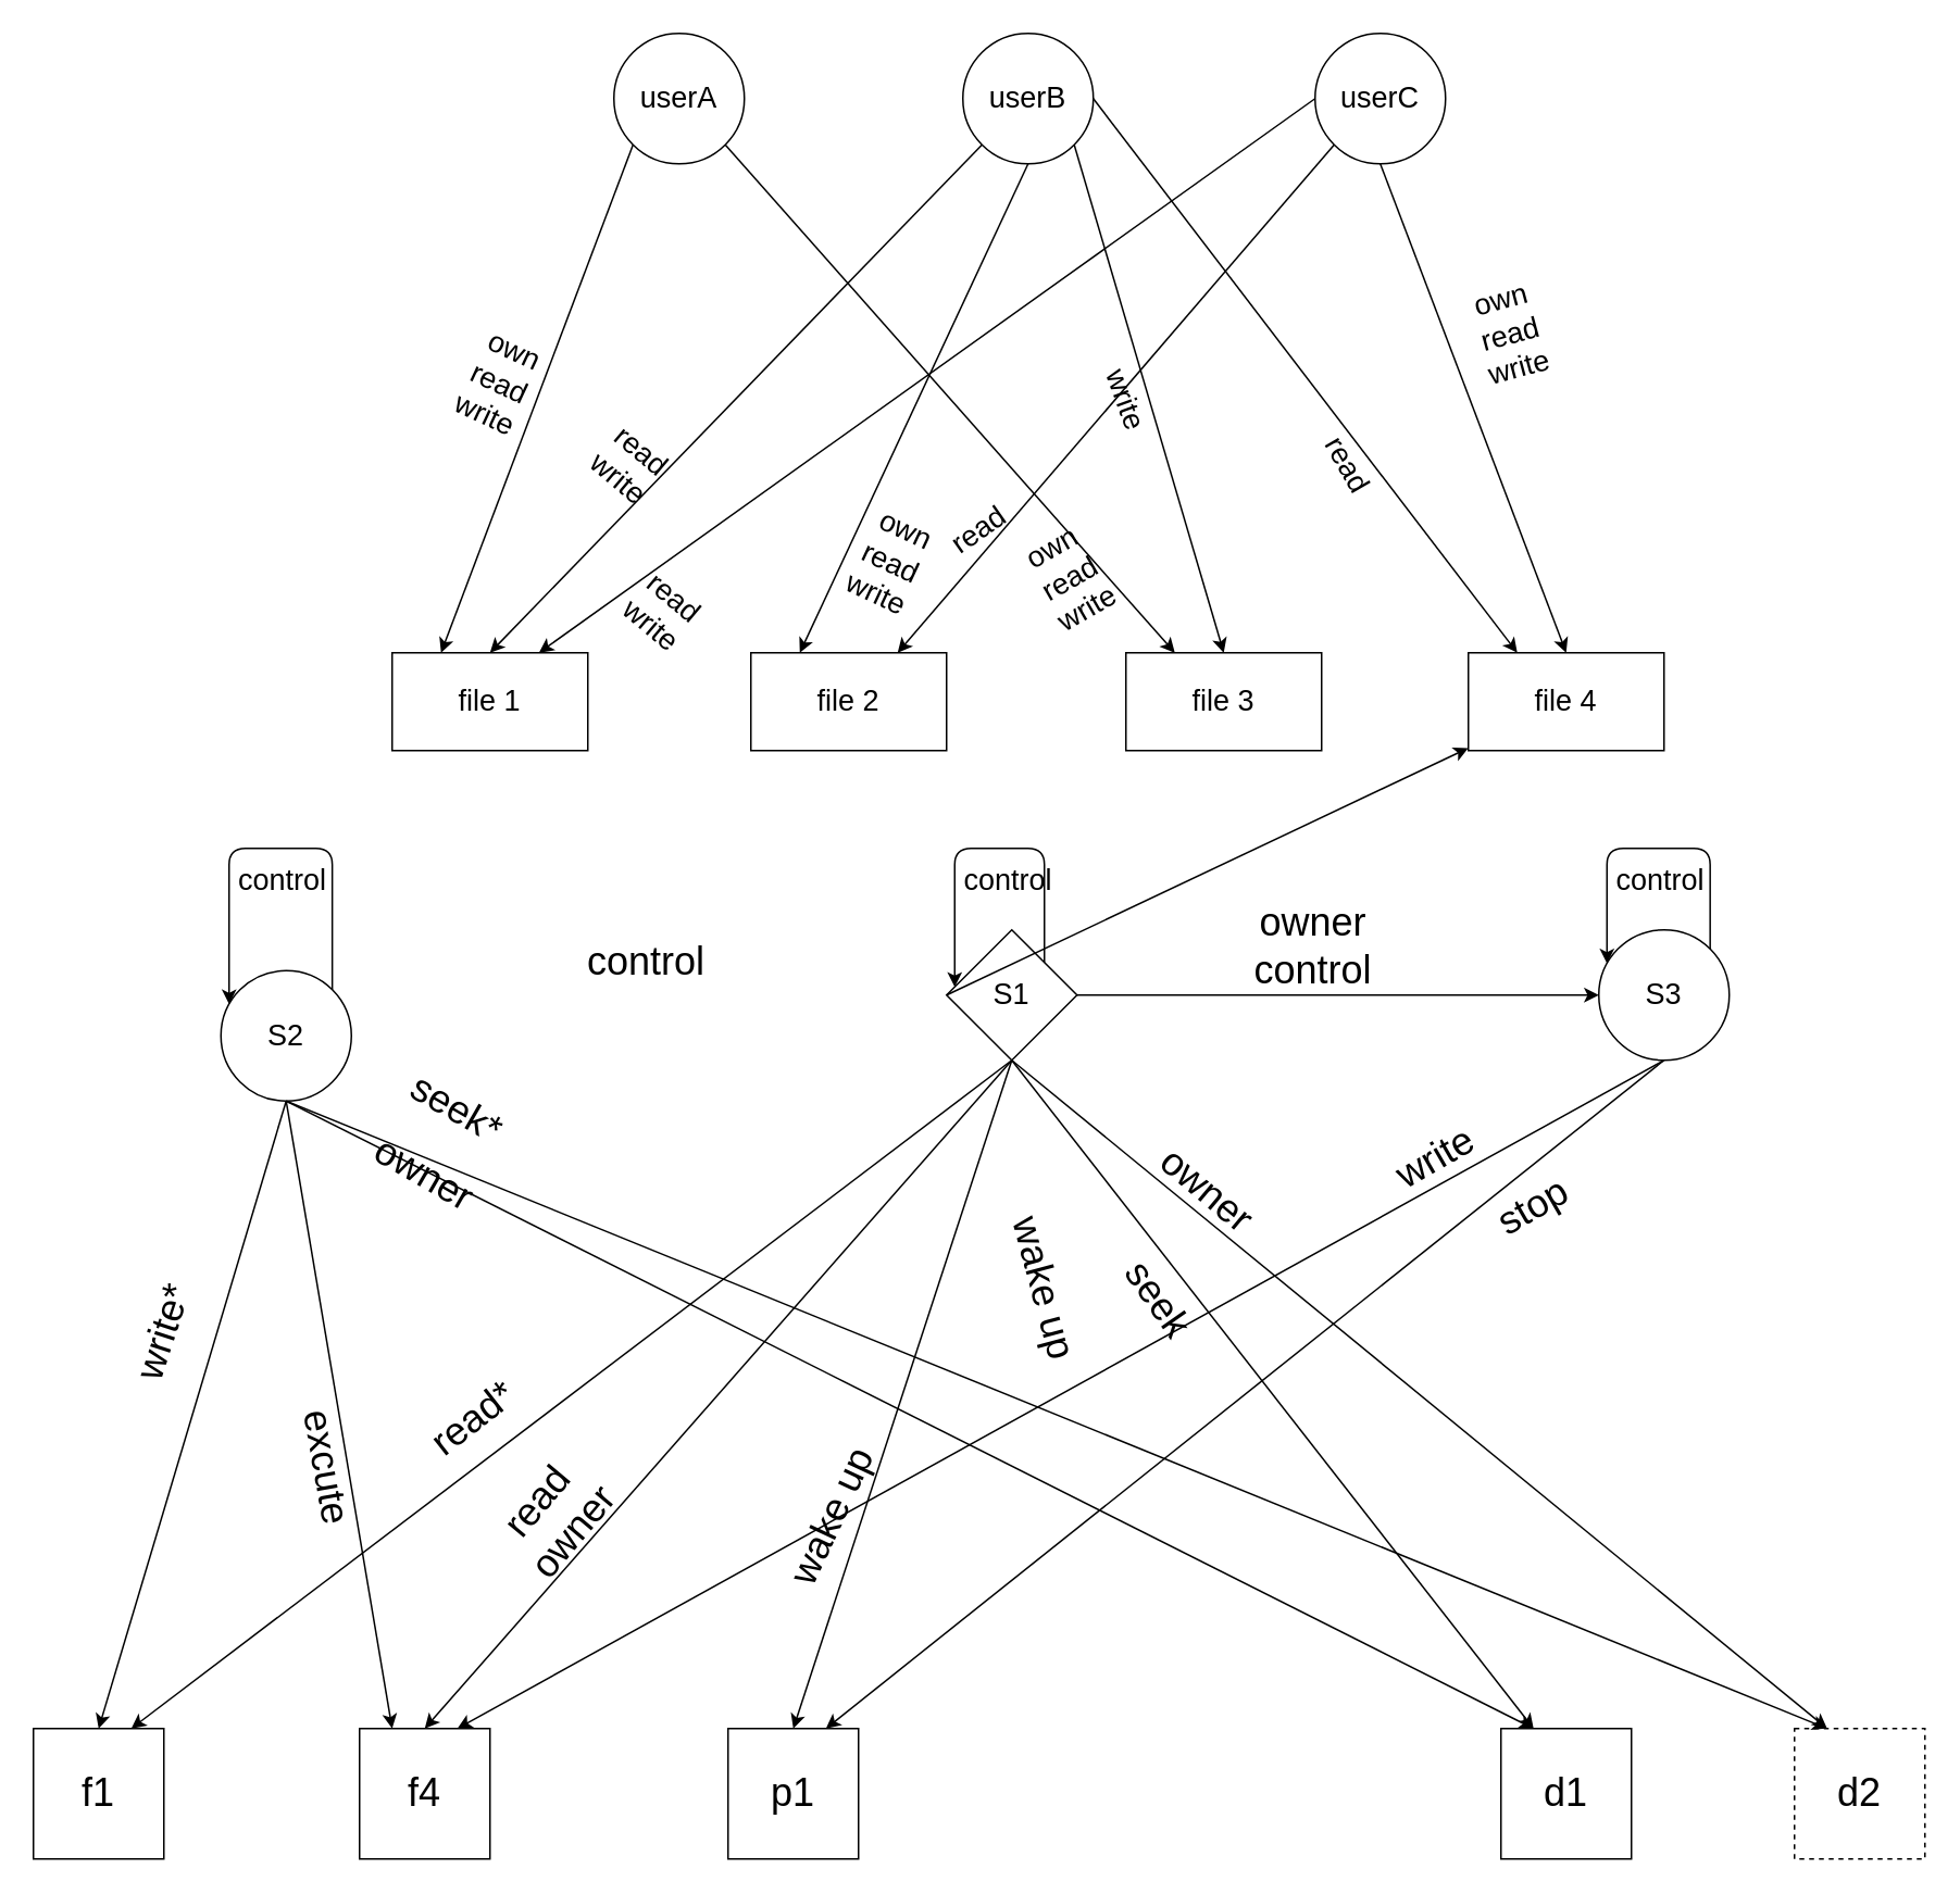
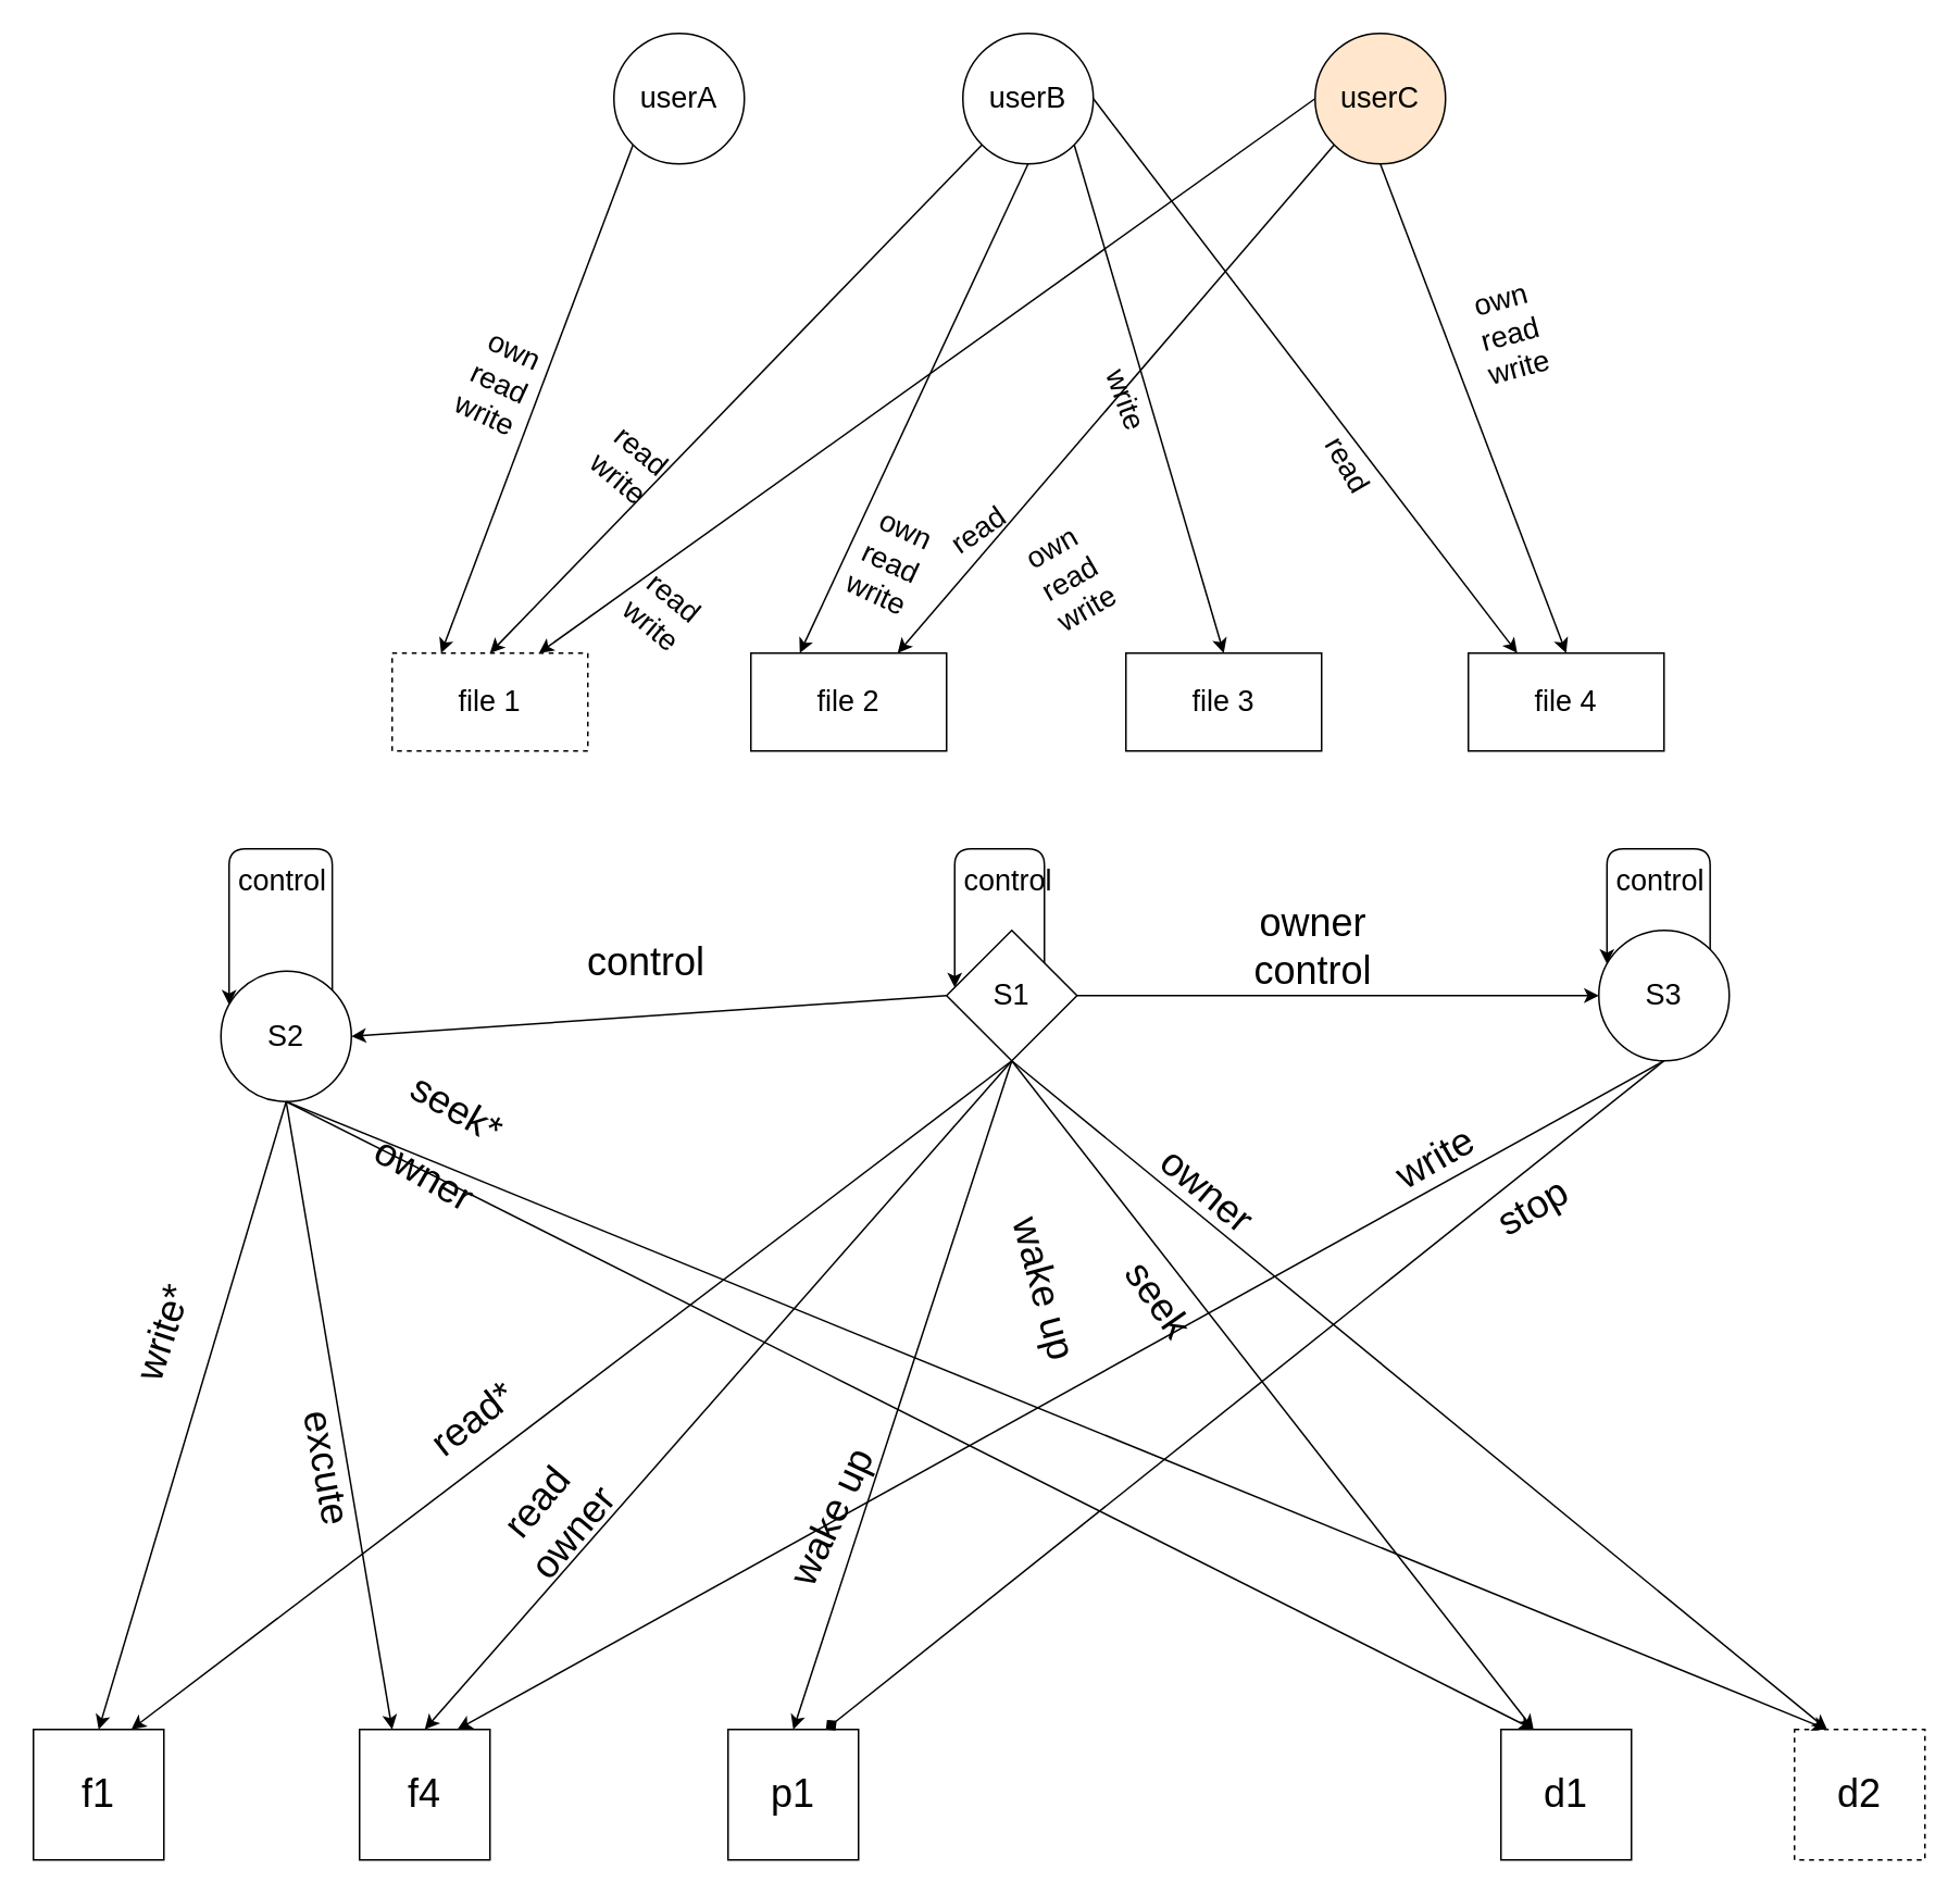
- <mxCell id="4" value="&lt;font style=&quot;font-size: 18px&quot;&gt;userC&lt;/font&gt;" style="ellipse;whiteSpace=wrap;html=1;aspect=fixed;" vertex="1" parent="1"><mxGeometry x="806" y="20" width="80" height="80" as="geometry" /></mxCell>
+ <mxCell id="4" value="&lt;font style=&quot;font-size: 18px&quot;&gt;userC&lt;/font&gt;" style="ellipse;whiteSpace=wrap;html=1;aspect=fixed;fillColor=#ffe6cc;" vertex="1" parent="1"><mxGeometry x="806" y="20" width="80" height="80" as="geometry" /></mxCell>
- <mxCell id="15" value="" style="endArrow=classic;html=1;exitX=1;exitY=1;exitDx=0;exitDy=0;entryX=0.25;entryY=0;entryDx=0;entryDy=0;" edge="1" parent="1" source="2" target="7"><mxGeometry width="50" height="50" relative="1" as="geometry"><mxPoint x="466" y="150" as="sourcePoint" /><mxPoint x="516" y="100" as="targetPoint" /></mxGeometry></mxCell>
- <mxCell id="5" value="&lt;font style=&quot;font-size: 18px&quot;&gt;file 1&lt;/font&gt;" style="rounded=0;whiteSpace=wrap;html=1;" vertex="1" parent="1"><mxGeometry x="240" y="400" width="120" height="60" as="geometry" /></mxCell>
+ <mxCell id="5" value="&lt;font style=&quot;font-size: 18px&quot;&gt;file 1&lt;/font&gt;" style="rounded=0;whiteSpace=wrap;html=1;dashed=1;" vertex="1" parent="1"><mxGeometry x="240" y="400" width="120" height="60" as="geometry" /></mxCell>
- <mxCell id="49" value="" style="endArrow=classic;html=1;exitX=0;exitY=0.5;exitDx=0;exitDy=0;" edge="1" parent="1" source="35" target="8"><mxGeometry width="50" height="50" relative="1" as="geometry"><mxPoint x="380" y="630" as="sourcePoint" /><mxPoint x="430" y="580" as="targetPoint" /></mxGeometry></mxCell>
+ <mxCell id="49" value="" style="endArrow=classic;html=1;exitX=0;exitY=0.5;exitDx=0;exitDy=0;entryX=1;entryY=0.5;entryDx=0;entryDy=0;" edge="1" parent="1" source="35" target="27"><mxGeometry width="50" height="50" relative="1" as="geometry"><mxPoint x="380" y="630" as="sourcePoint" /><mxPoint x="430" y="580" as="targetPoint" /></mxGeometry></mxCell>
- <mxCell id="66" value="" style="endArrow=classic;html=1;exitX=0.5;exitY=1;exitDx=0;exitDy=0;entryX=0.75;entryY=0;entryDx=0;entryDy=0;" edge="1" parent="1" source="38" target="30"><mxGeometry width="50" height="50" relative="1" as="geometry"><mxPoint x="1040" y="850" as="sourcePoint" /><mxPoint x="1090" y="800" as="targetPoint" /></mxGeometry></mxCell>
+ <mxCell id="66" value="" style="endArrow=diamond;html=1;exitX=0.5;exitY=1;exitDx=0;exitDy=0;entryX=0.75;entryY=0;entryDx=0;entryDy=0;" edge="1" parent="1" source="38" target="30"><mxGeometry width="50" height="50" relative="1" as="geometry"><mxPoint x="1040" y="850" as="sourcePoint" /><mxPoint x="1090" y="800" as="targetPoint" /></mxGeometry></mxCell>
